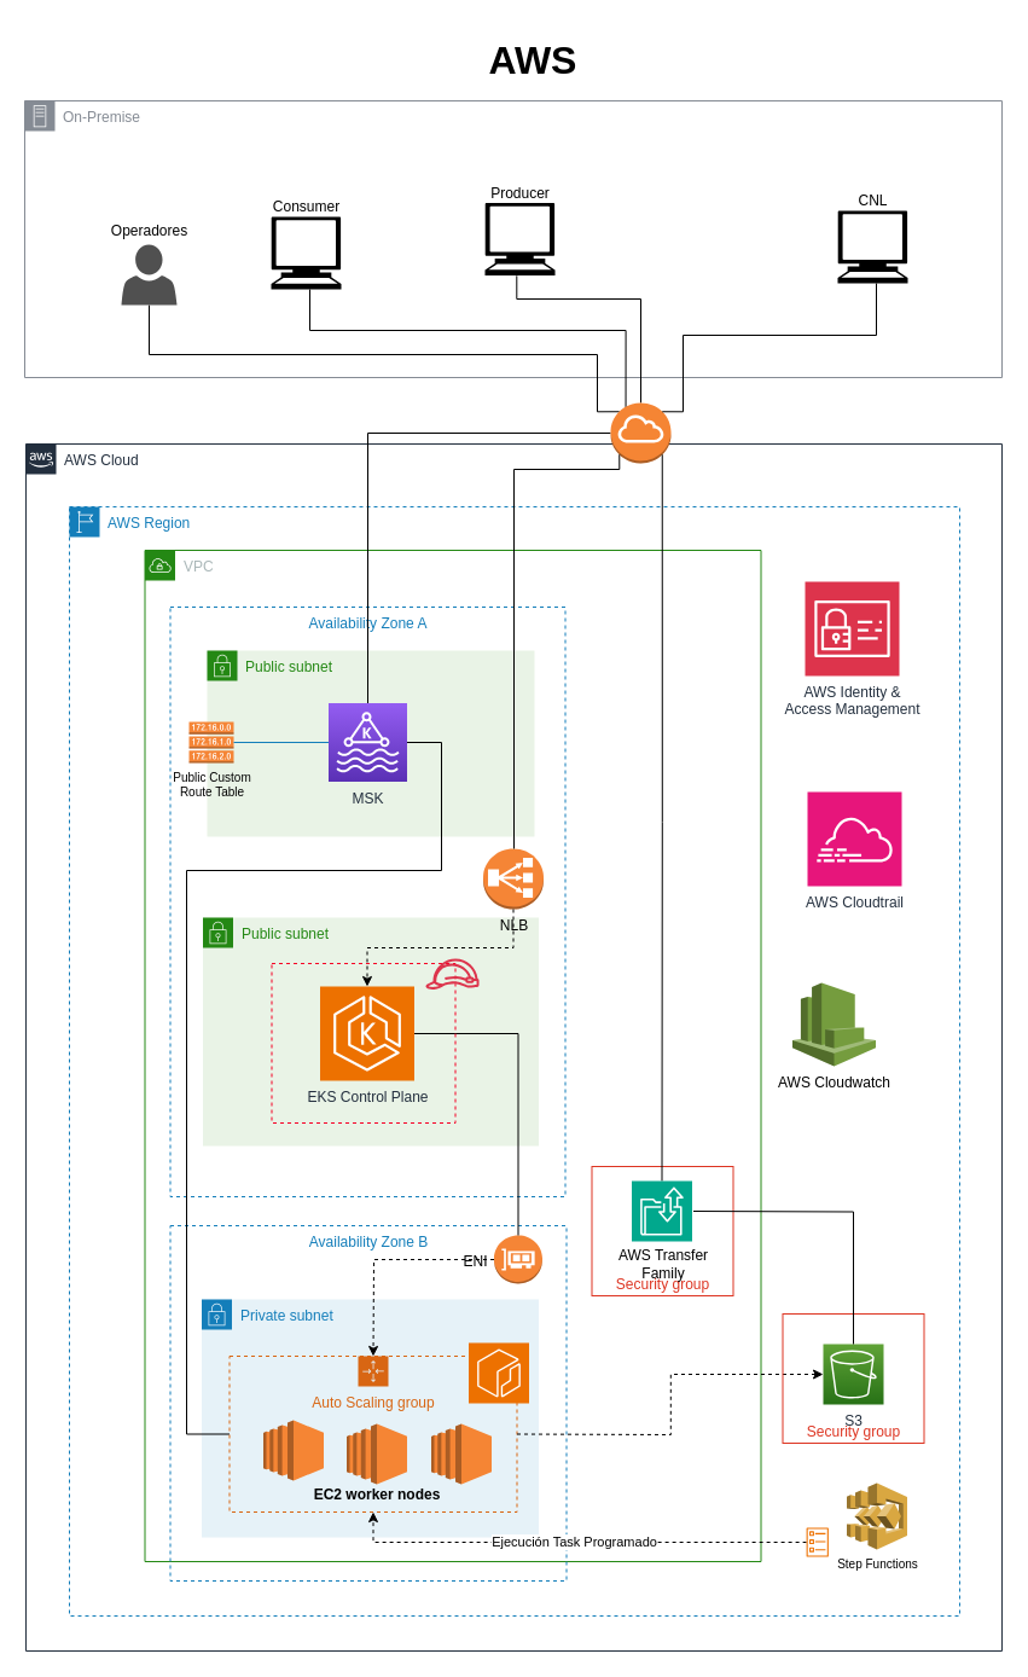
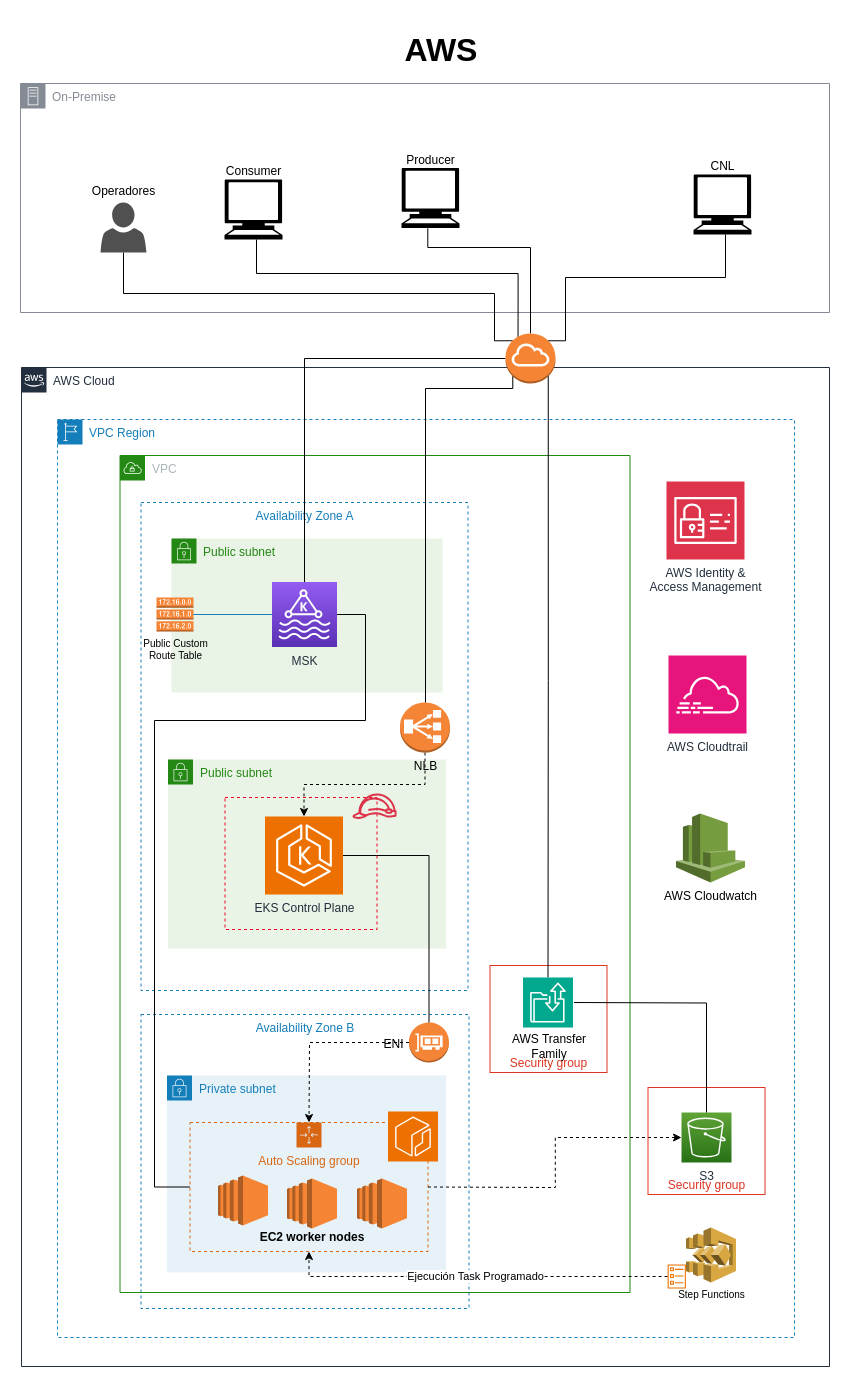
- <mxCell id="13" value="AWS Region" style="points=[[0,0],[0.25,0],[0.5,0],[0.75,0],[1,0],[1,0.25],[1,0.5],[1,0.75],[1,1],[0.75,1],[0.5,1],[0.25,1],[0,1],[0,0.75],[0,0.5],[0,0.25]];outlineConnect=0;gradientColor=none;html=1;whiteSpace=wrap;fontSize=12;fontStyle=0;container=1;pointerEvents=0;collapsible=0;recursiveResize=0;shape=mxgraph.aws4.group;grIcon=mxgraph.aws4.group_region;strokeColor=#147EBA;fillColor=none;verticalAlign=top;align=left;spacingLeft=30;fontColor=#147EBA;dashed=1;" vertex="1" parent="1"><mxGeometry x="57" y="419" width="737" height="918" as="geometry" /></mxCell>
+ <mxCell id="13" value="VPC Region" style="points=[[0,0],[0.25,0],[0.5,0],[0.75,0],[1,0],[1,0.25],[1,0.5],[1,0.75],[1,1],[0.75,1],[0.5,1],[0.25,1],[0,1],[0,0.75],[0,0.5],[0,0.25]];outlineConnect=0;gradientColor=none;html=1;whiteSpace=wrap;fontSize=12;fontStyle=0;container=1;pointerEvents=0;collapsible=0;recursiveResize=0;shape=mxgraph.aws4.group;grIcon=mxgraph.aws4.group_region;strokeColor=#147EBA;fillColor=none;verticalAlign=top;align=left;spacingLeft=30;fontColor=#147EBA;dashed=1;" vertex="1" parent="1"><mxGeometry x="57" y="419" width="737" height="918" as="geometry" /></mxCell>
- <mxCell id="51" value="AWS Cloudwatch" style="outlineConnect=0;dashed=0;verticalLabelPosition=bottom;verticalAlign=top;align=center;html=1;shape=mxgraph.aws3.cloudwatch;fillColor=#759C3E;gradientColor=none;" vertex="1" parent="1"><mxGeometry x="655.5" y="813" width="69" height="69" as="geometry" /></mxCell>
+ <mxCell id="51" value="AWS Cloudwatch" style="outlineConnect=0;dashed=0;verticalLabelPosition=bottom;verticalAlign=top;align=center;html=1;shape=mxgraph.aws3.cloudwatch;fillColor=#759C3E;gradientColor=none;" vertex="1" parent="1"><mxGeometry x="675.5" y="813" width="69" height="69" as="geometry" /></mxCell>
- <mxCell id="54" value="Step Functions" style="outlineConnect=0;dashed=0;verticalLabelPosition=bottom;verticalAlign=top;align=center;html=1;shape=mxgraph.aws3.step_functions;fillColor=#D9A741;gradientColor=none;fontSize=10;" vertex="1" parent="1"><mxGeometry x="700.5" y="1227" width="50" height="55" as="geometry" /></mxCell>
+ <mxCell id="54" value="Step Functions" style="outlineConnect=0;dashed=0;verticalLabelPosition=bottom;verticalAlign=top;align=center;html=1;shape=mxgraph.aws3.step_functions;fillColor=#D9A741;gradientColor=none;fontSize=10;" vertex="1" parent="1"><mxGeometry x="685.5" y="1227" width="50" height="55" as="geometry" /></mxCell>
